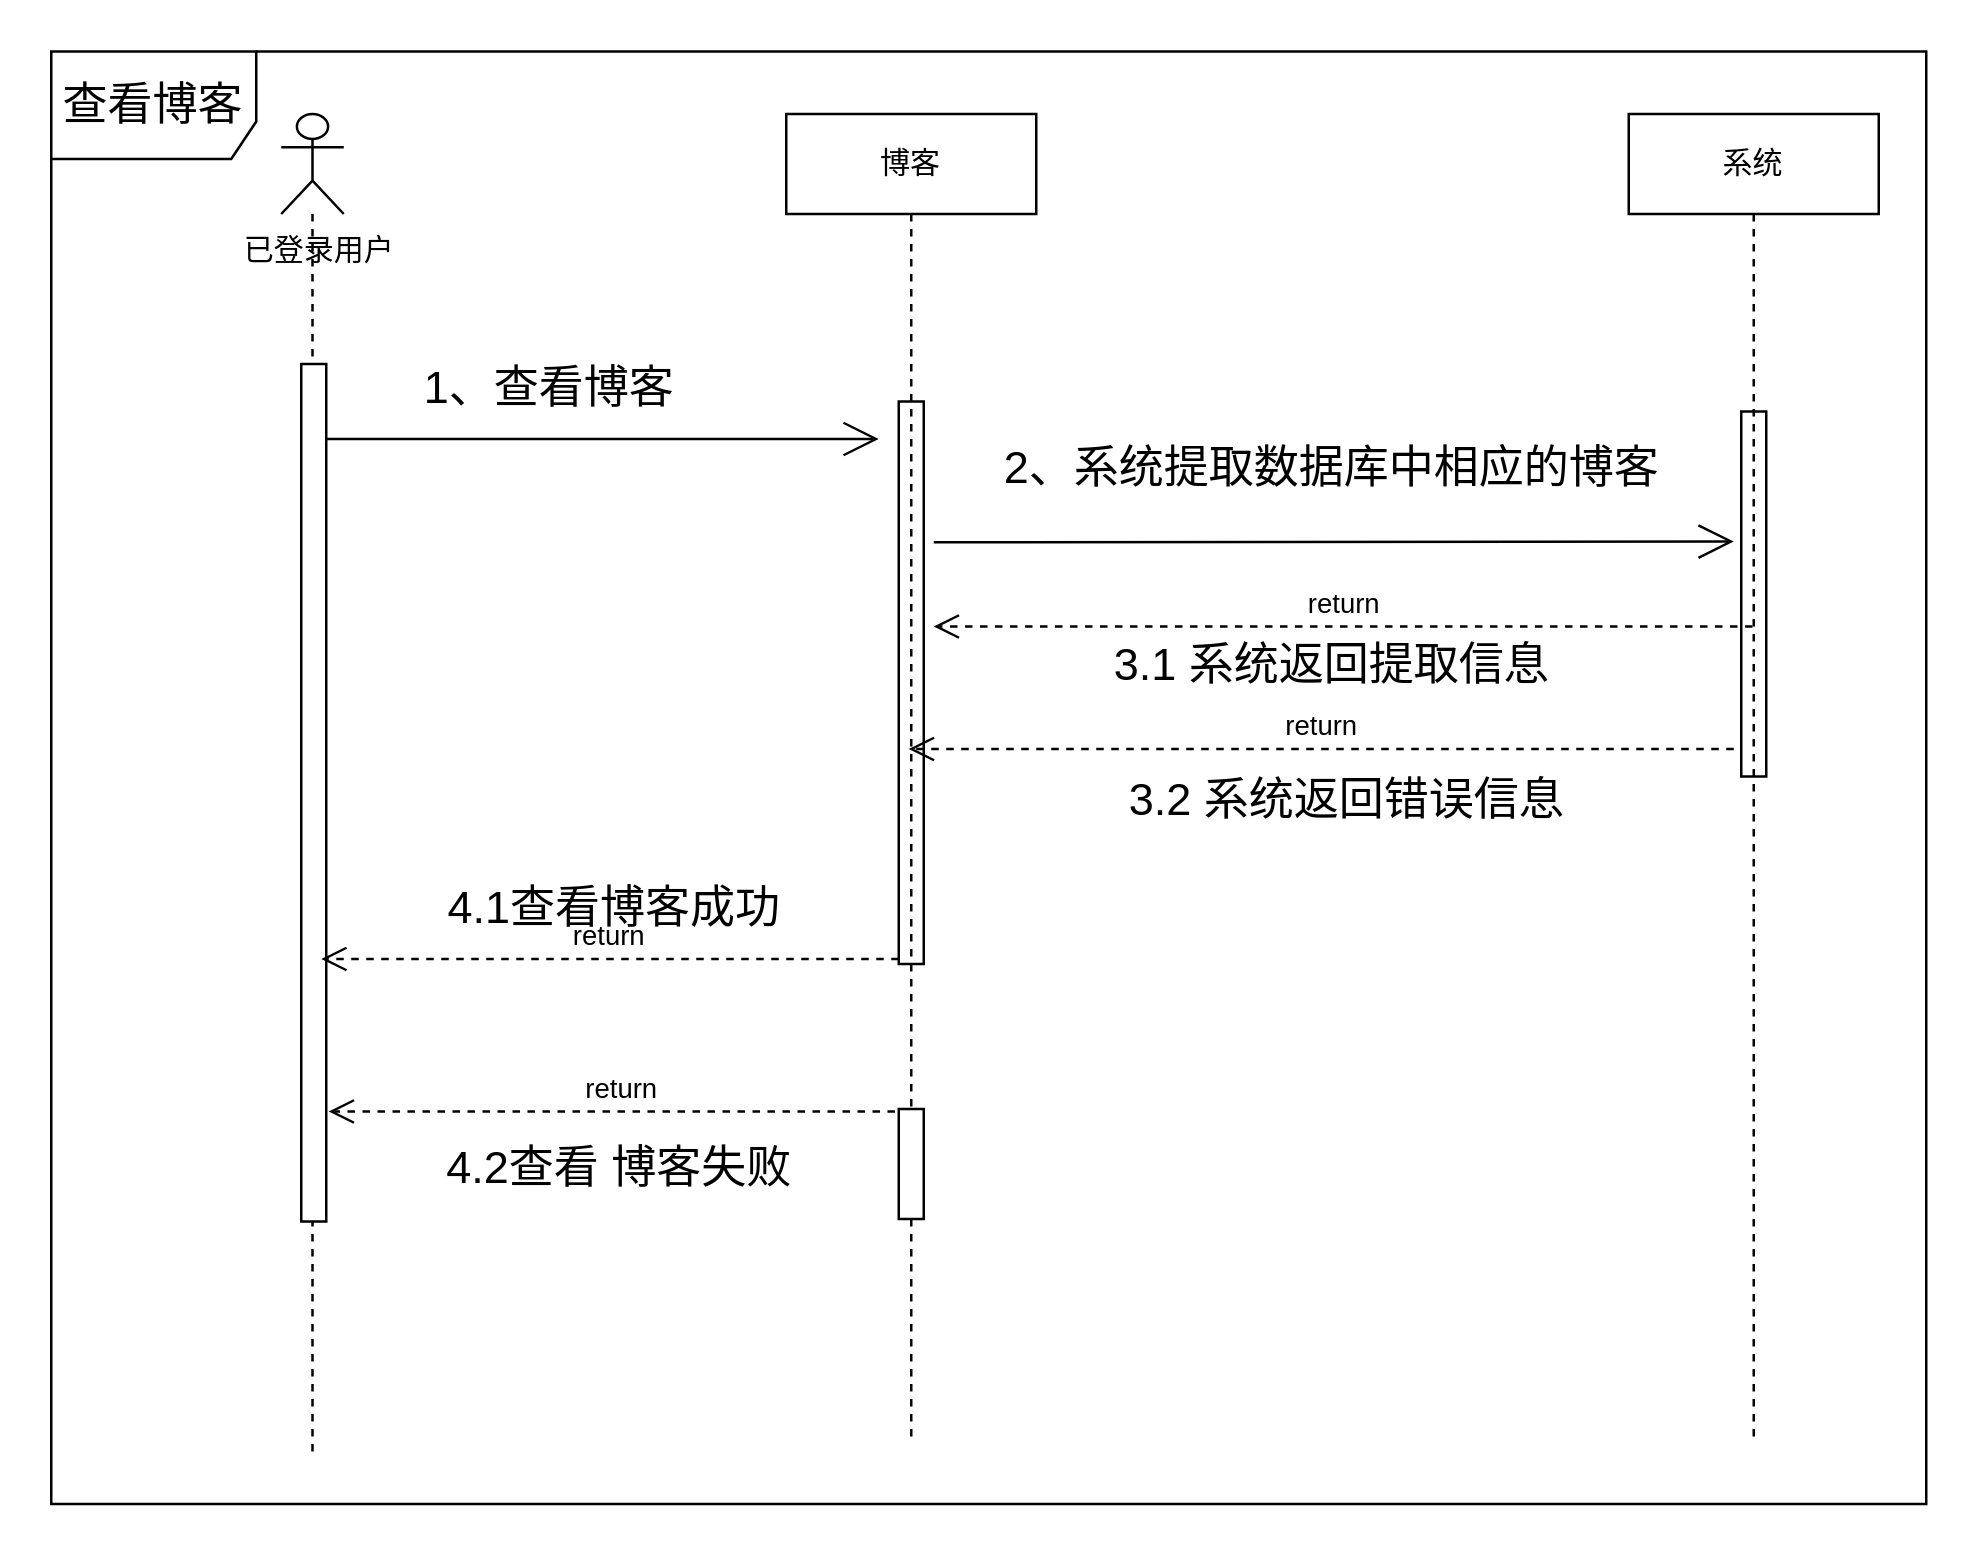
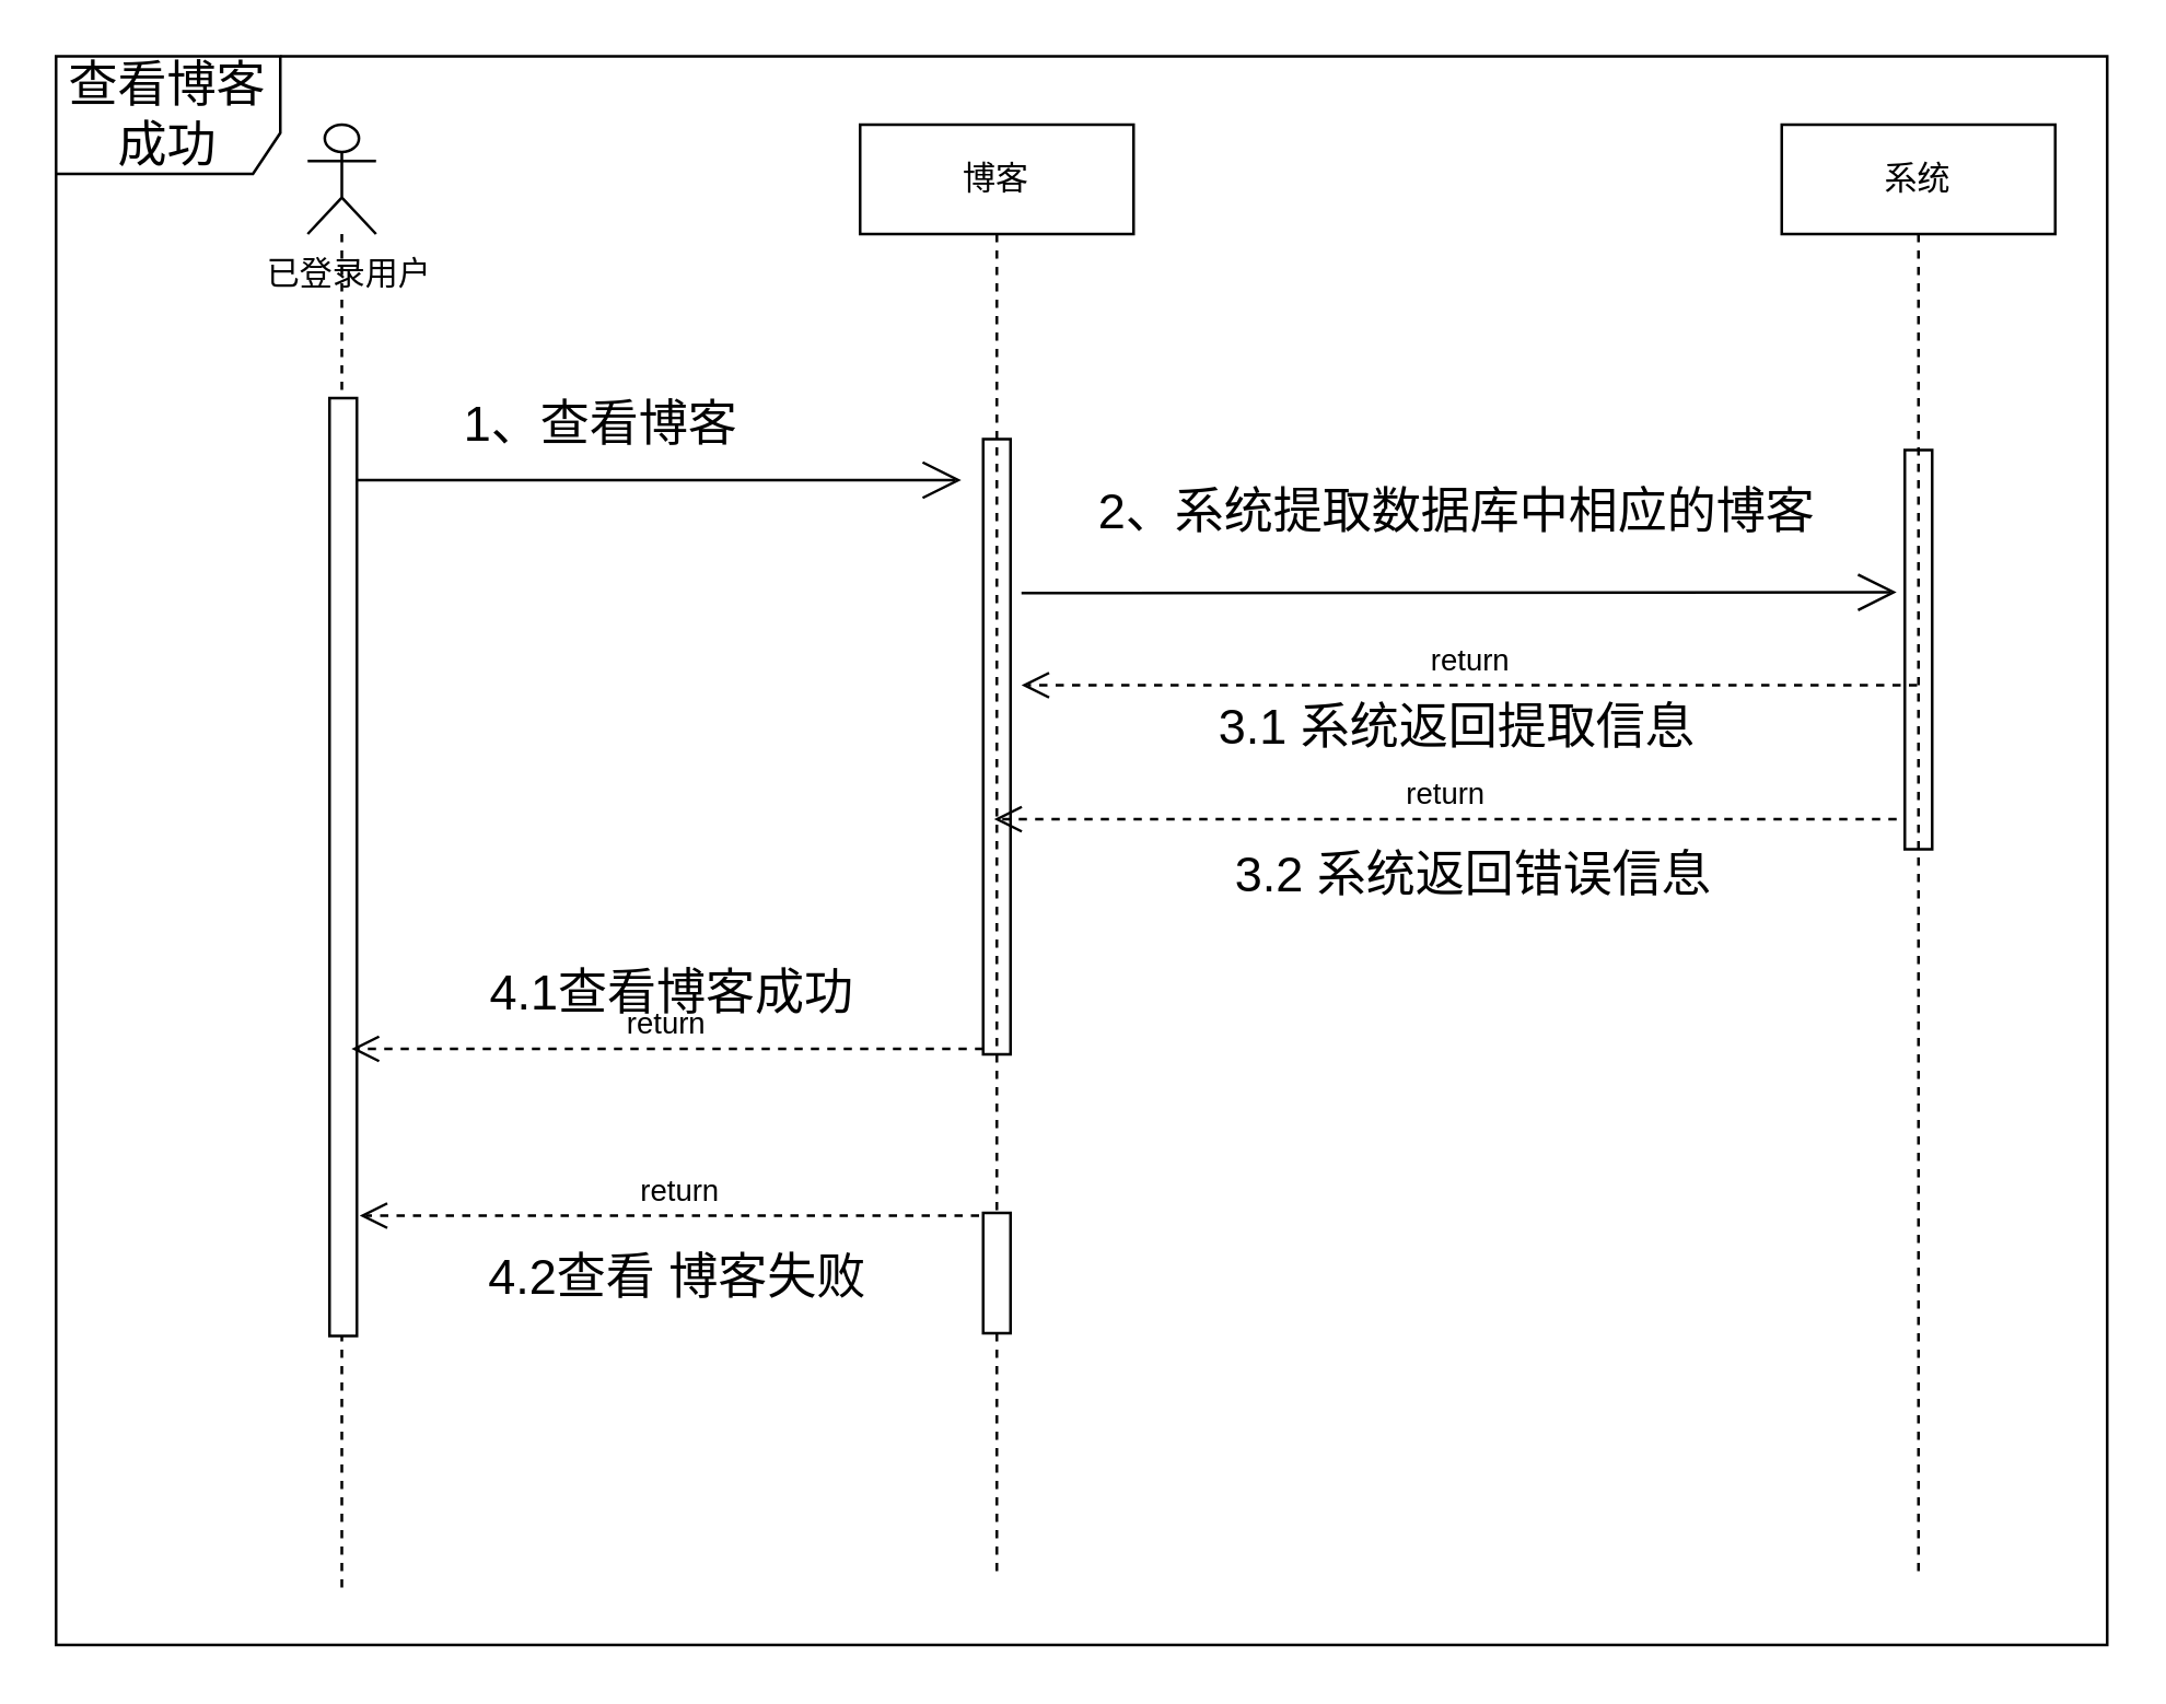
- <mxCell id="22" value="&lt;font style=&quot;font-size: 18px&quot;&gt;查看博客&lt;/font&gt;" style="shape=umlFrame;whiteSpace=wrap;html=1;width=82;height=43;" vertex="1" parent="1"><mxGeometry x="20" y="20" width="750" height="581" as="geometry" /></mxCell>
+ <mxCell id="22" value="&lt;font style=&quot;font-size: 18px&quot;&gt;查看博客成功&lt;/font&gt;" style="shape=umlFrame;whiteSpace=wrap;html=1;width=82;height=43;" vertex="1" parent="1"><mxGeometry x="20" y="20" width="750" height="581" as="geometry" /></mxCell>
